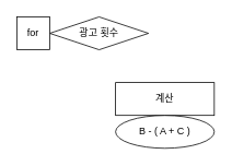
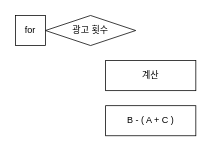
- <mxCell id="4" value="계산" style="rounded=0;whiteSpace=wrap;html=1;" vertex="1" parent="1"><mxGeometry x="140" y="100" width="120" height="40" as="geometry" /></mxCell>
+ <mxCell id="4" value="계산" style="rounded=0;whiteSpace=wrap;html=1;" vertex="1" parent="1"><mxGeometry x="140" y="80" width="120" height="40" as="geometry" /></mxCell>
- <mxCell id="5" value="B - ( A + C )" style="ellipse;whiteSpace=wrap;html=1;" vertex="1" parent="1"><mxGeometry x="140" y="140" width="120" height="40" as="geometry" /></mxCell>
+ <mxCell id="5" value="B - ( A + C )" style="rounded=0;whiteSpace=wrap;html=1;" vertex="1" parent="1"><mxGeometry x="140" y="140" width="120" height="40" as="geometry" /></mxCell>
